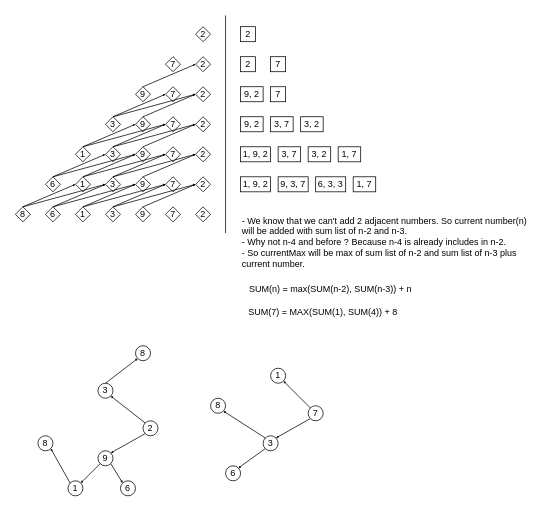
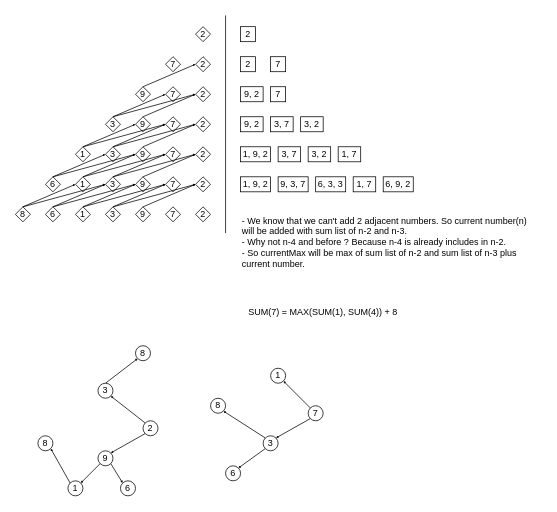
+ <mxCell id="72" value="6, 9, 2" style="rounded=0;whiteSpace=wrap;html=1;" parent="1" vertex="1"><mxGeometry x="510" y="235" width="40" height="20" as="geometry" /></mxCell>
- <mxCell id="95" value="SUM(n) = max(SUM(n-2), SUM(n-3)) + n" style="text;html=1;strokeColor=none;fillColor=none;align=center;verticalAlign=middle;whiteSpace=wrap;rounded=0;" vertex="1" parent="1"><mxGeometry x="310" y="370" width="260" height="30" as="geometry" /></mxCell>
